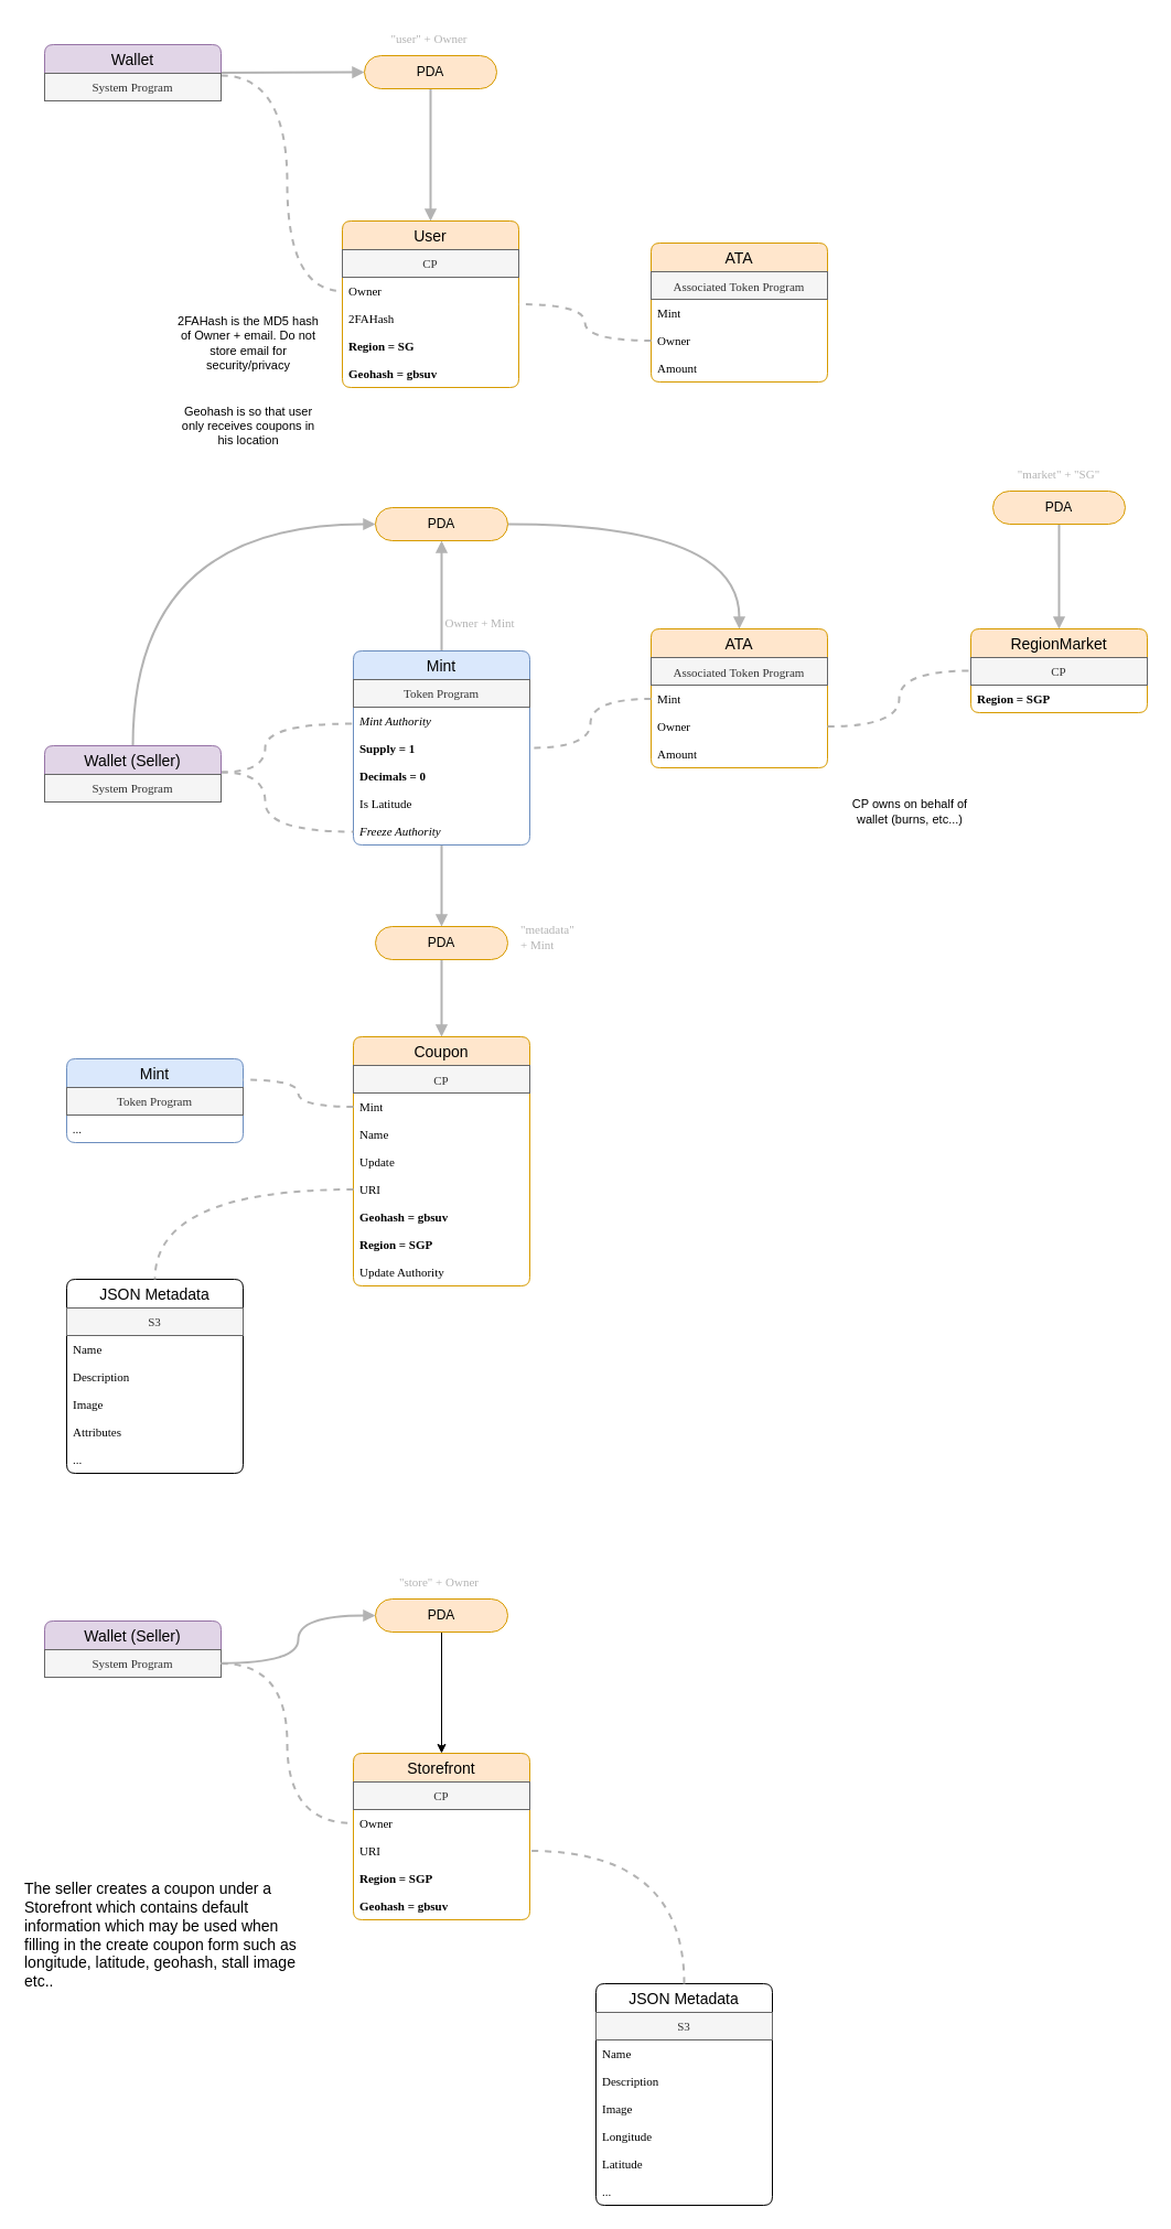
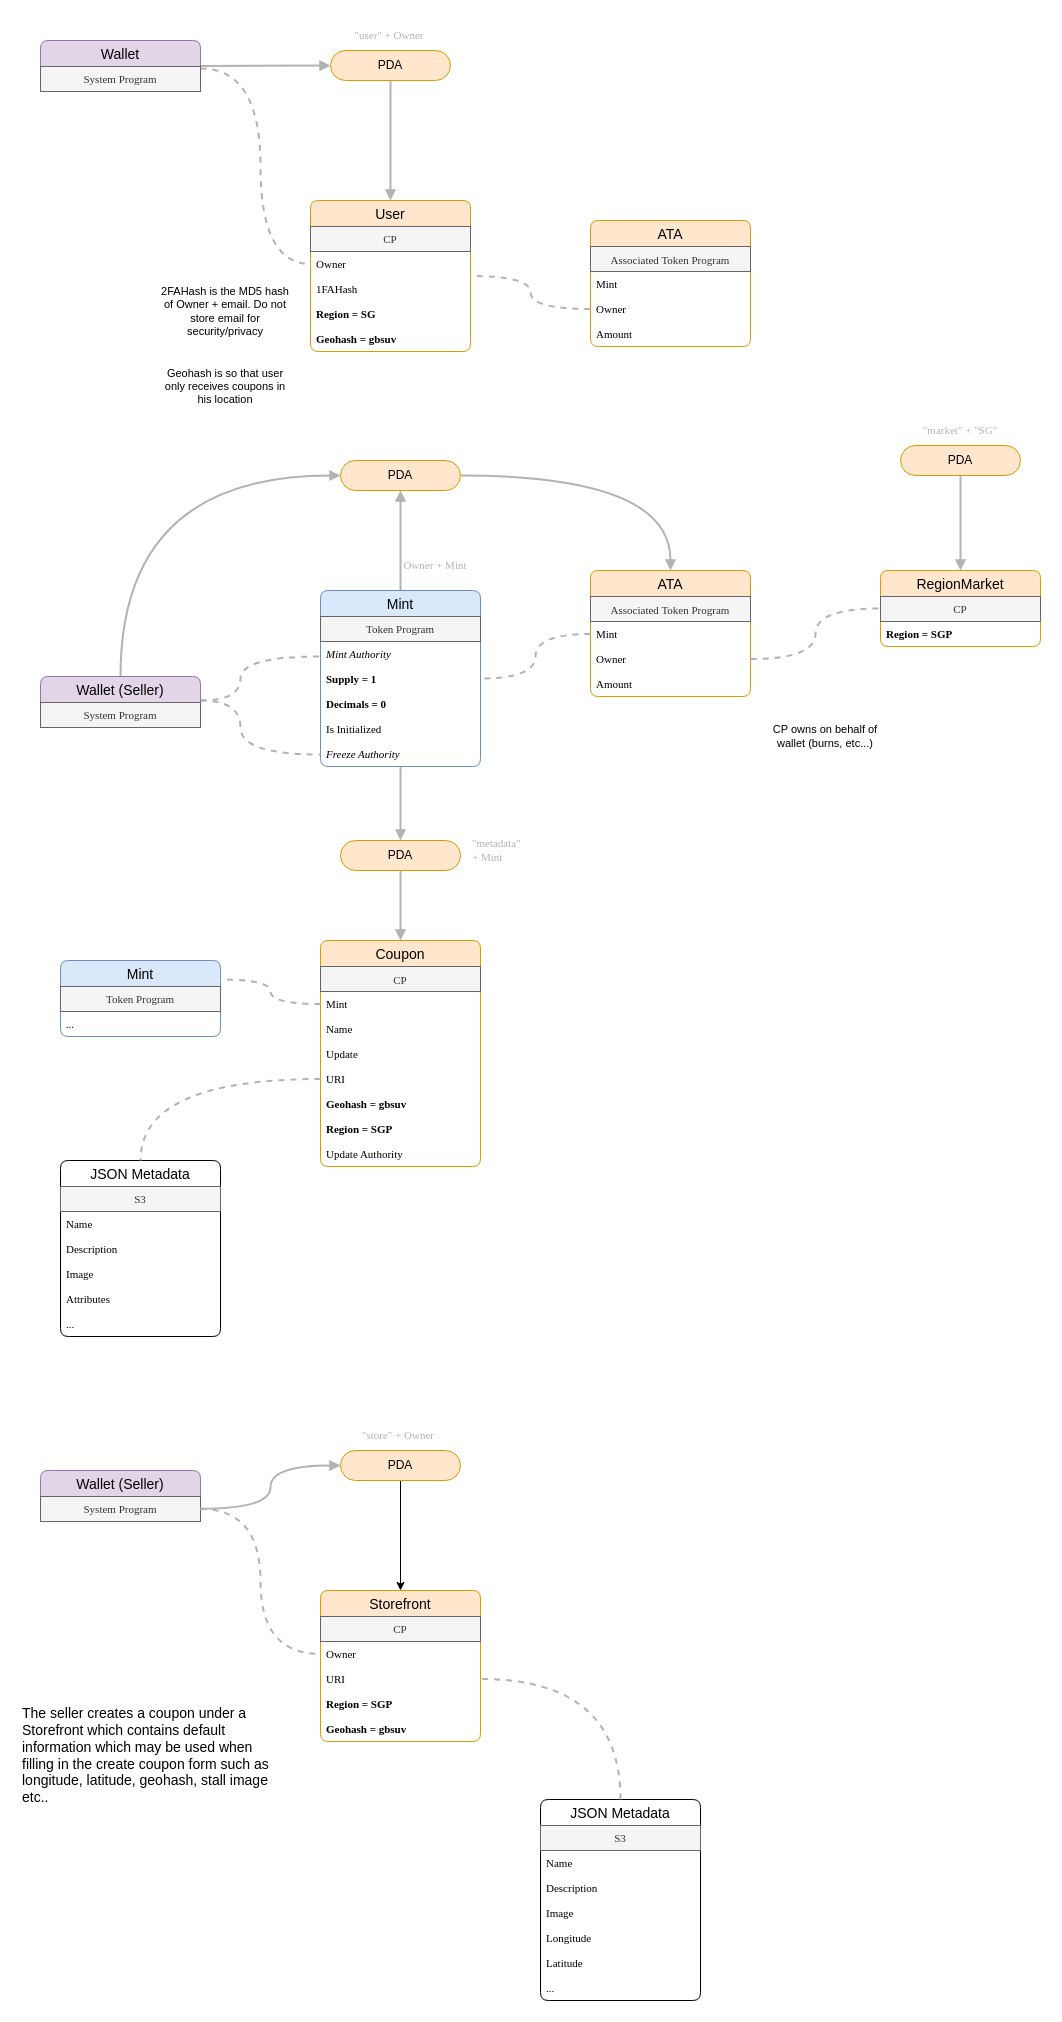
- <mxCell id="11" value="2FAHash" style="text;spacingLeft=4;spacingRight=4;overflow=hidden;rotatable=0;points=[[0,0.5],[1,0.5]];portConstraint=eastwest;fontSize=11;whiteSpace=wrap;html=1;align=left;fontFamily=Verdana;" parent="8" vertex="1"><mxGeometry y="76" width="160" height="25" as="geometry" /></mxCell>
+ <mxCell id="11" value="1FAHash" style="text;spacingLeft=4;spacingRight=4;overflow=hidden;rotatable=0;points=[[0,0.5],[1,0.5]];portConstraint=eastwest;fontSize=11;whiteSpace=wrap;html=1;align=left;fontFamily=Verdana;" parent="8" vertex="1"><mxGeometry y="76" width="160" height="25" as="geometry" /></mxCell>
- <mxCell id="22" value="Is Latitude" style="text;spacingLeft=4;spacingRight=4;overflow=hidden;rotatable=0;points=[[0,0.5],[1,0.5]];portConstraint=eastwest;fontSize=11;whiteSpace=wrap;html=1;align=left;fontFamily=Verdana;" parent="17" vertex="1"><mxGeometry y="126" width="160" height="25" as="geometry" /></mxCell>
+ <mxCell id="22" value="Is Initialized" style="text;spacingLeft=4;spacingRight=4;overflow=hidden;rotatable=0;points=[[0,0.5],[1,0.5]];portConstraint=eastwest;fontSize=11;whiteSpace=wrap;html=1;align=left;fontFamily=Verdana;" parent="17" vertex="1"><mxGeometry y="126" width="160" height="25" as="geometry" /></mxCell>
